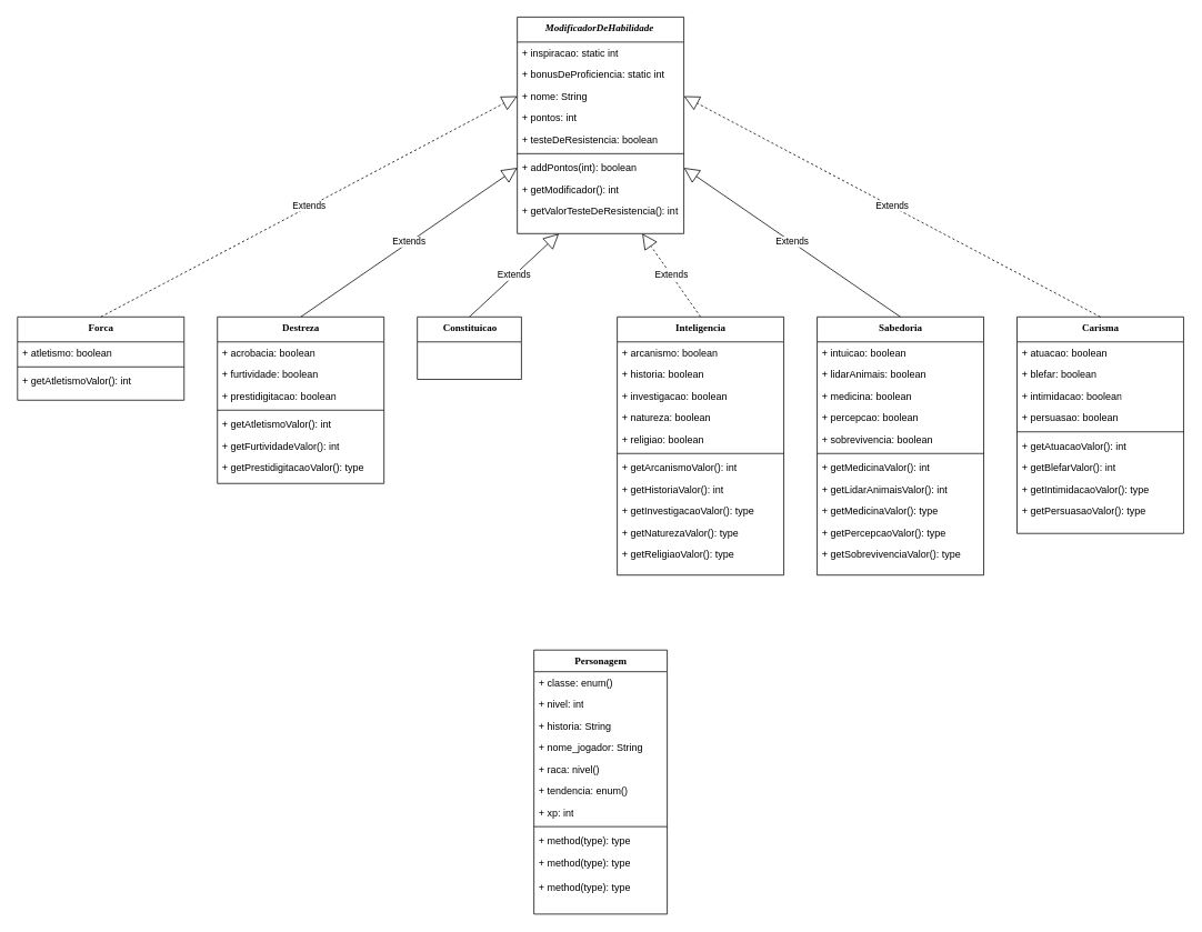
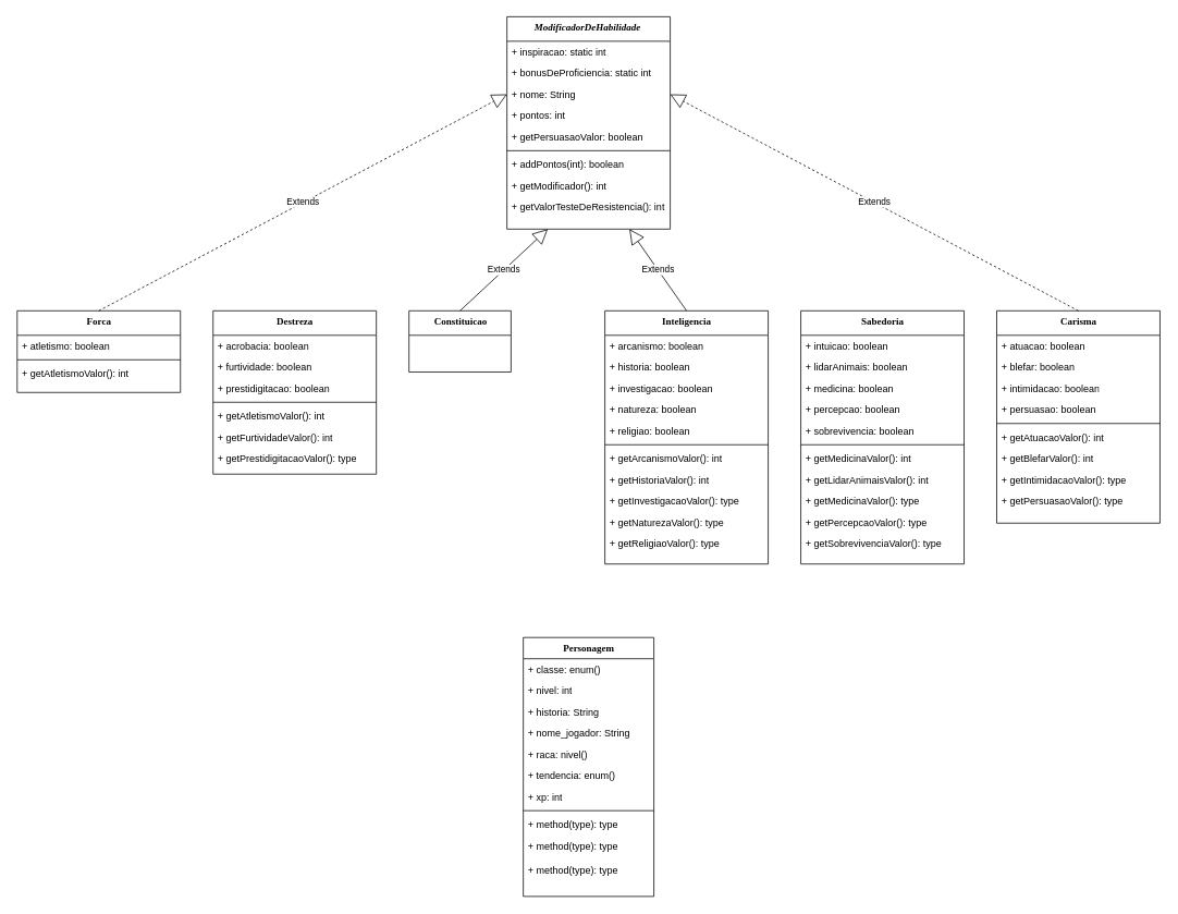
- <mxCell id="19" value="+ testeDeResistencia: boolean" style="text;html=1;strokeColor=none;fillColor=none;align=left;verticalAlign=top;spacingLeft=4;spacingRight=4;whiteSpace=wrap;overflow=hidden;rotatable=0;points=[[0,0.5],[1,0.5]];portConstraint=eastwest;" vertex="1" parent="14"><mxGeometry y="134" width="200" height="26" as="geometry" /></mxCell>
+ <mxCell id="19" value="+ getPersuasaoValor: boolean" style="text;html=1;strokeColor=none;fillColor=none;align=left;verticalAlign=top;spacingLeft=4;spacingRight=4;whiteSpace=wrap;overflow=hidden;rotatable=0;points=[[0,0.5],[1,0.5]];portConstraint=eastwest;" vertex="1" parent="14"><mxGeometry y="134" width="200" height="26" as="geometry" /></mxCell>
- <mxCell id="75" value="Extends" style="endArrow=block;endSize=16;endFill=0;html=1;rounded=0;exitX=0.5;exitY=0;exitDx=0;exitDy=0;entryX=0;entryY=0.5;entryDx=0;entryDy=0;" edge="1" parent="1" source="29" target="21"><mxGeometry width="160" relative="1" as="geometry"><mxPoint x="990" y="250" as="sourcePoint" /><mxPoint x="1150" y="250" as="targetPoint" /></mxGeometry></mxCell>
- <mxCell id="76" value="Extends" style="endArrow=block;endSize=16;endFill=0;html=1;rounded=0;exitX=0.5;exitY=0;exitDx=0;exitDy=0;entryX=1;entryY=0.5;entryDx=0;entryDy=0;" edge="1" parent="1" source="49" target="21"><mxGeometry width="160" relative="1" as="geometry"><mxPoint x="860" y="740" as="sourcePoint" /><mxPoint y="740" as="targetPoint" x="1020" /></mxGeometry></mxCell>
- <mxCell id="73" value="Extends" style="endArrow=block;endSize=16;endFill=0;html=1;rounded=0;exitX=0.5;exitY=0;exitDx=0;exitDy=0;entryX=0.75;entryY=1;entryDx=0;entryDy=0;dashed=1;" edge="1" parent="1" source="37" target="14"><mxGeometry width="160" relative="1" as="geometry"><mxPoint x="650" y="310" as="sourcePoint" /><mxPoint x="800" y="280" as="targetPoint" /></mxGeometry></mxCell>
+ <mxCell id="73" value="Extends" style="endArrow=block;endSize=16;endFill=0;html=1;rounded=0;exitX=0.5;exitY=0;exitDx=0;exitDy=0;entryX=0.75;entryY=1;entryDx=0;entryDy=0;" edge="1" parent="1" source="37" target="14"><mxGeometry width="160" relative="1" as="geometry"><mxPoint x="650" y="310" as="sourcePoint" /><mxPoint x="800" y="280" as="targetPoint" /></mxGeometry></mxCell>
